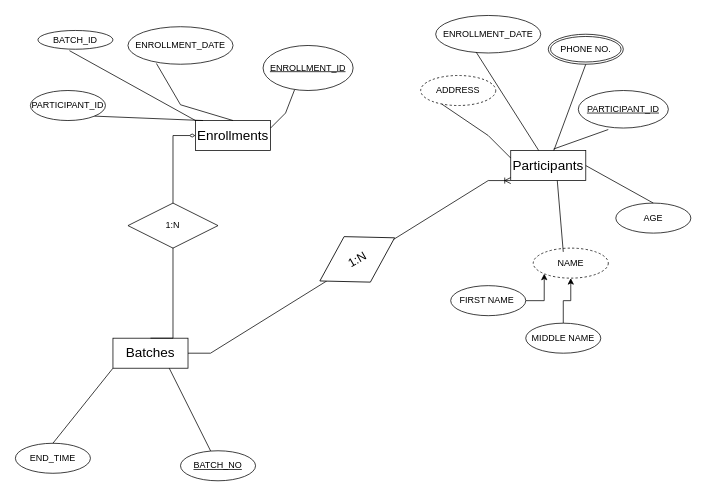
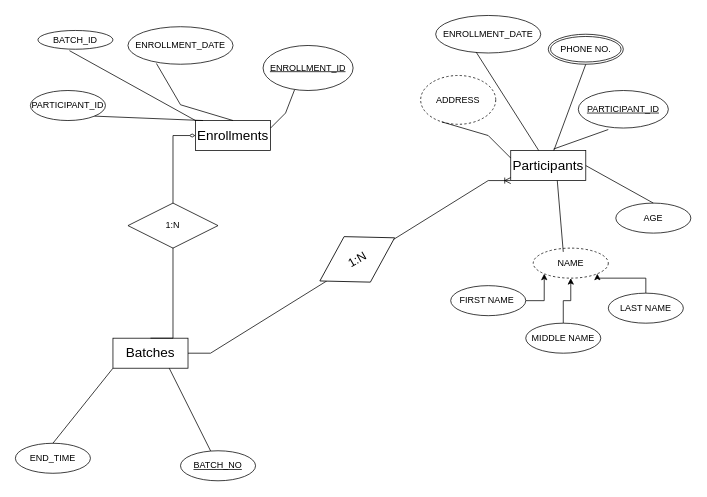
- <mxCell id="29" value="ADDRESS" style="ellipse;whiteSpace=wrap;html=1;align=center;dashed=1;" vertex="1" parent="1"><mxGeometry x="560" y="100" width="100" height="40" as="geometry" /></mxCell>
+ <mxCell id="29" value="ADDRESS" style="ellipse;whiteSpace=wrap;html=1;align=center;dashed=1;" vertex="1" parent="1"><mxGeometry x="560" y="100" width="100" height="65" as="geometry" /></mxCell>
+ <mxCell id="14" style="edgeStyle=orthogonalEdgeStyle;rounded=0;orthogonalLoop=1;jettySize=auto;html=1;entryX=1;entryY=1;entryDx=0;entryDy=0;" edge="1" parent="1" source="15" target="9"><mxGeometry relative="1" as="geometry" /></mxCell>
+ <mxCell id="15" value="LAST NAME" style="ellipse;whiteSpace=wrap;html=1;align=center;" vertex="1" parent="1"><mxGeometry x="810" y="390" width="100" height="40" as="geometry" /></mxCell>
